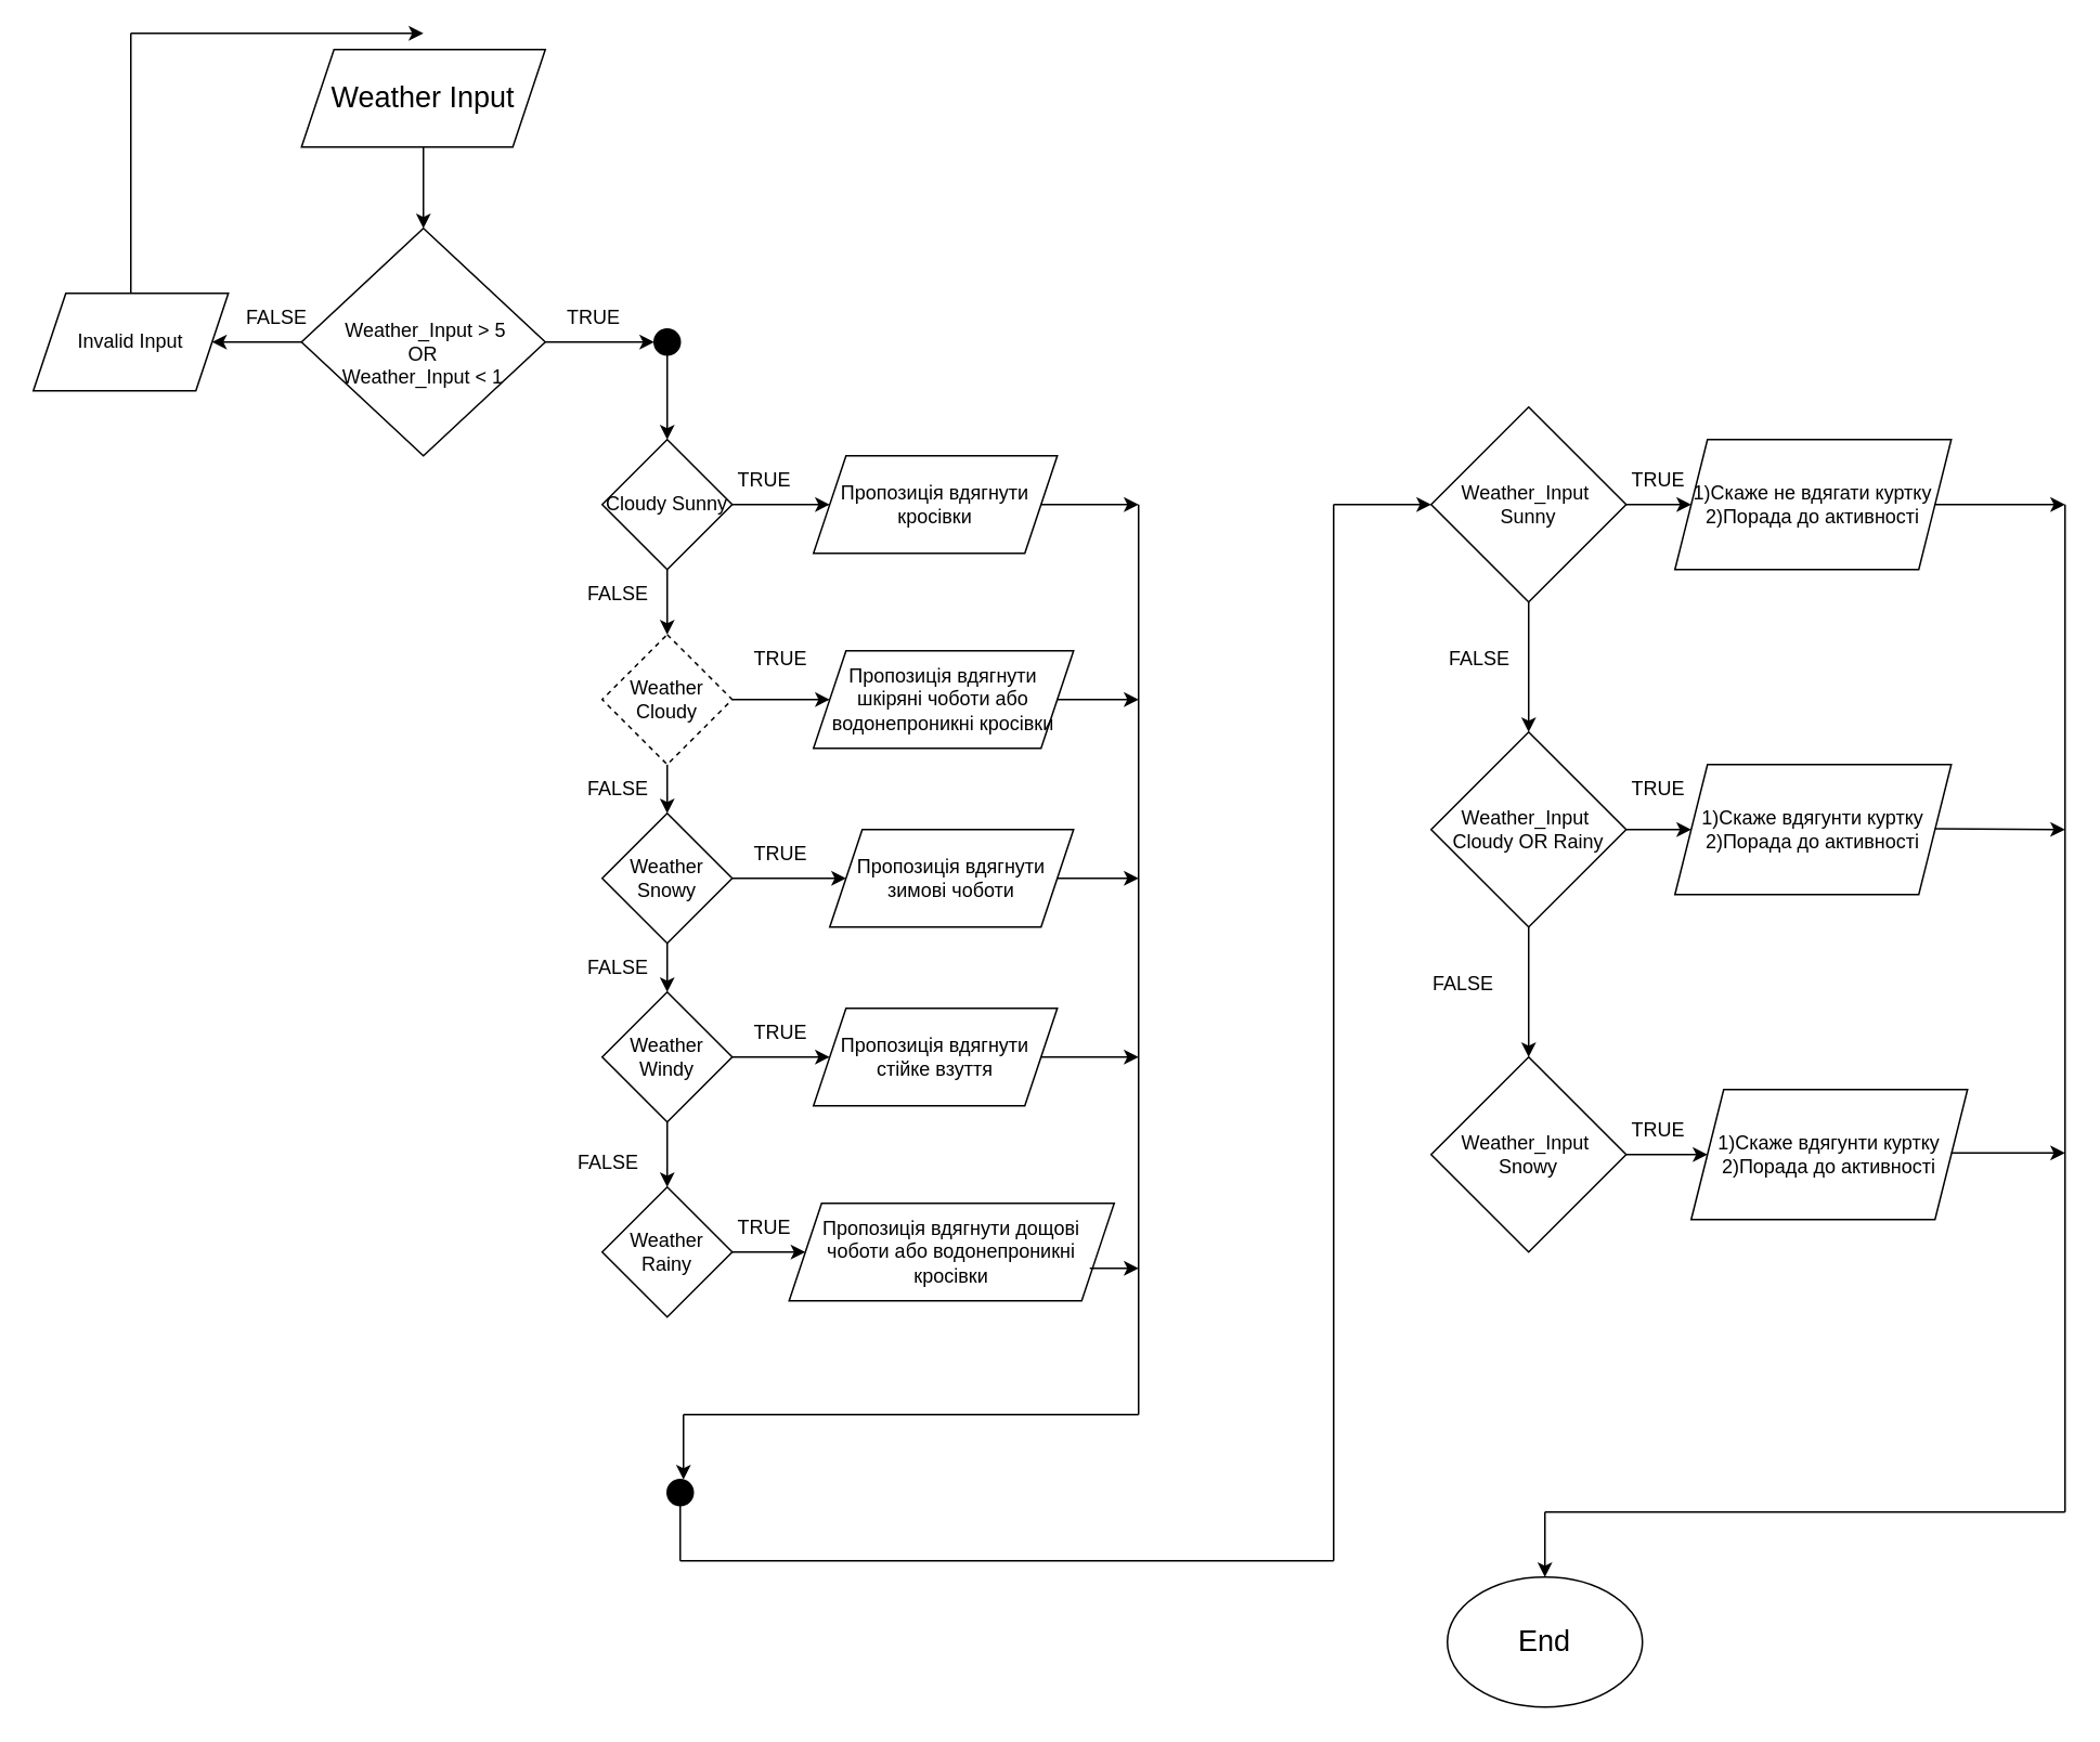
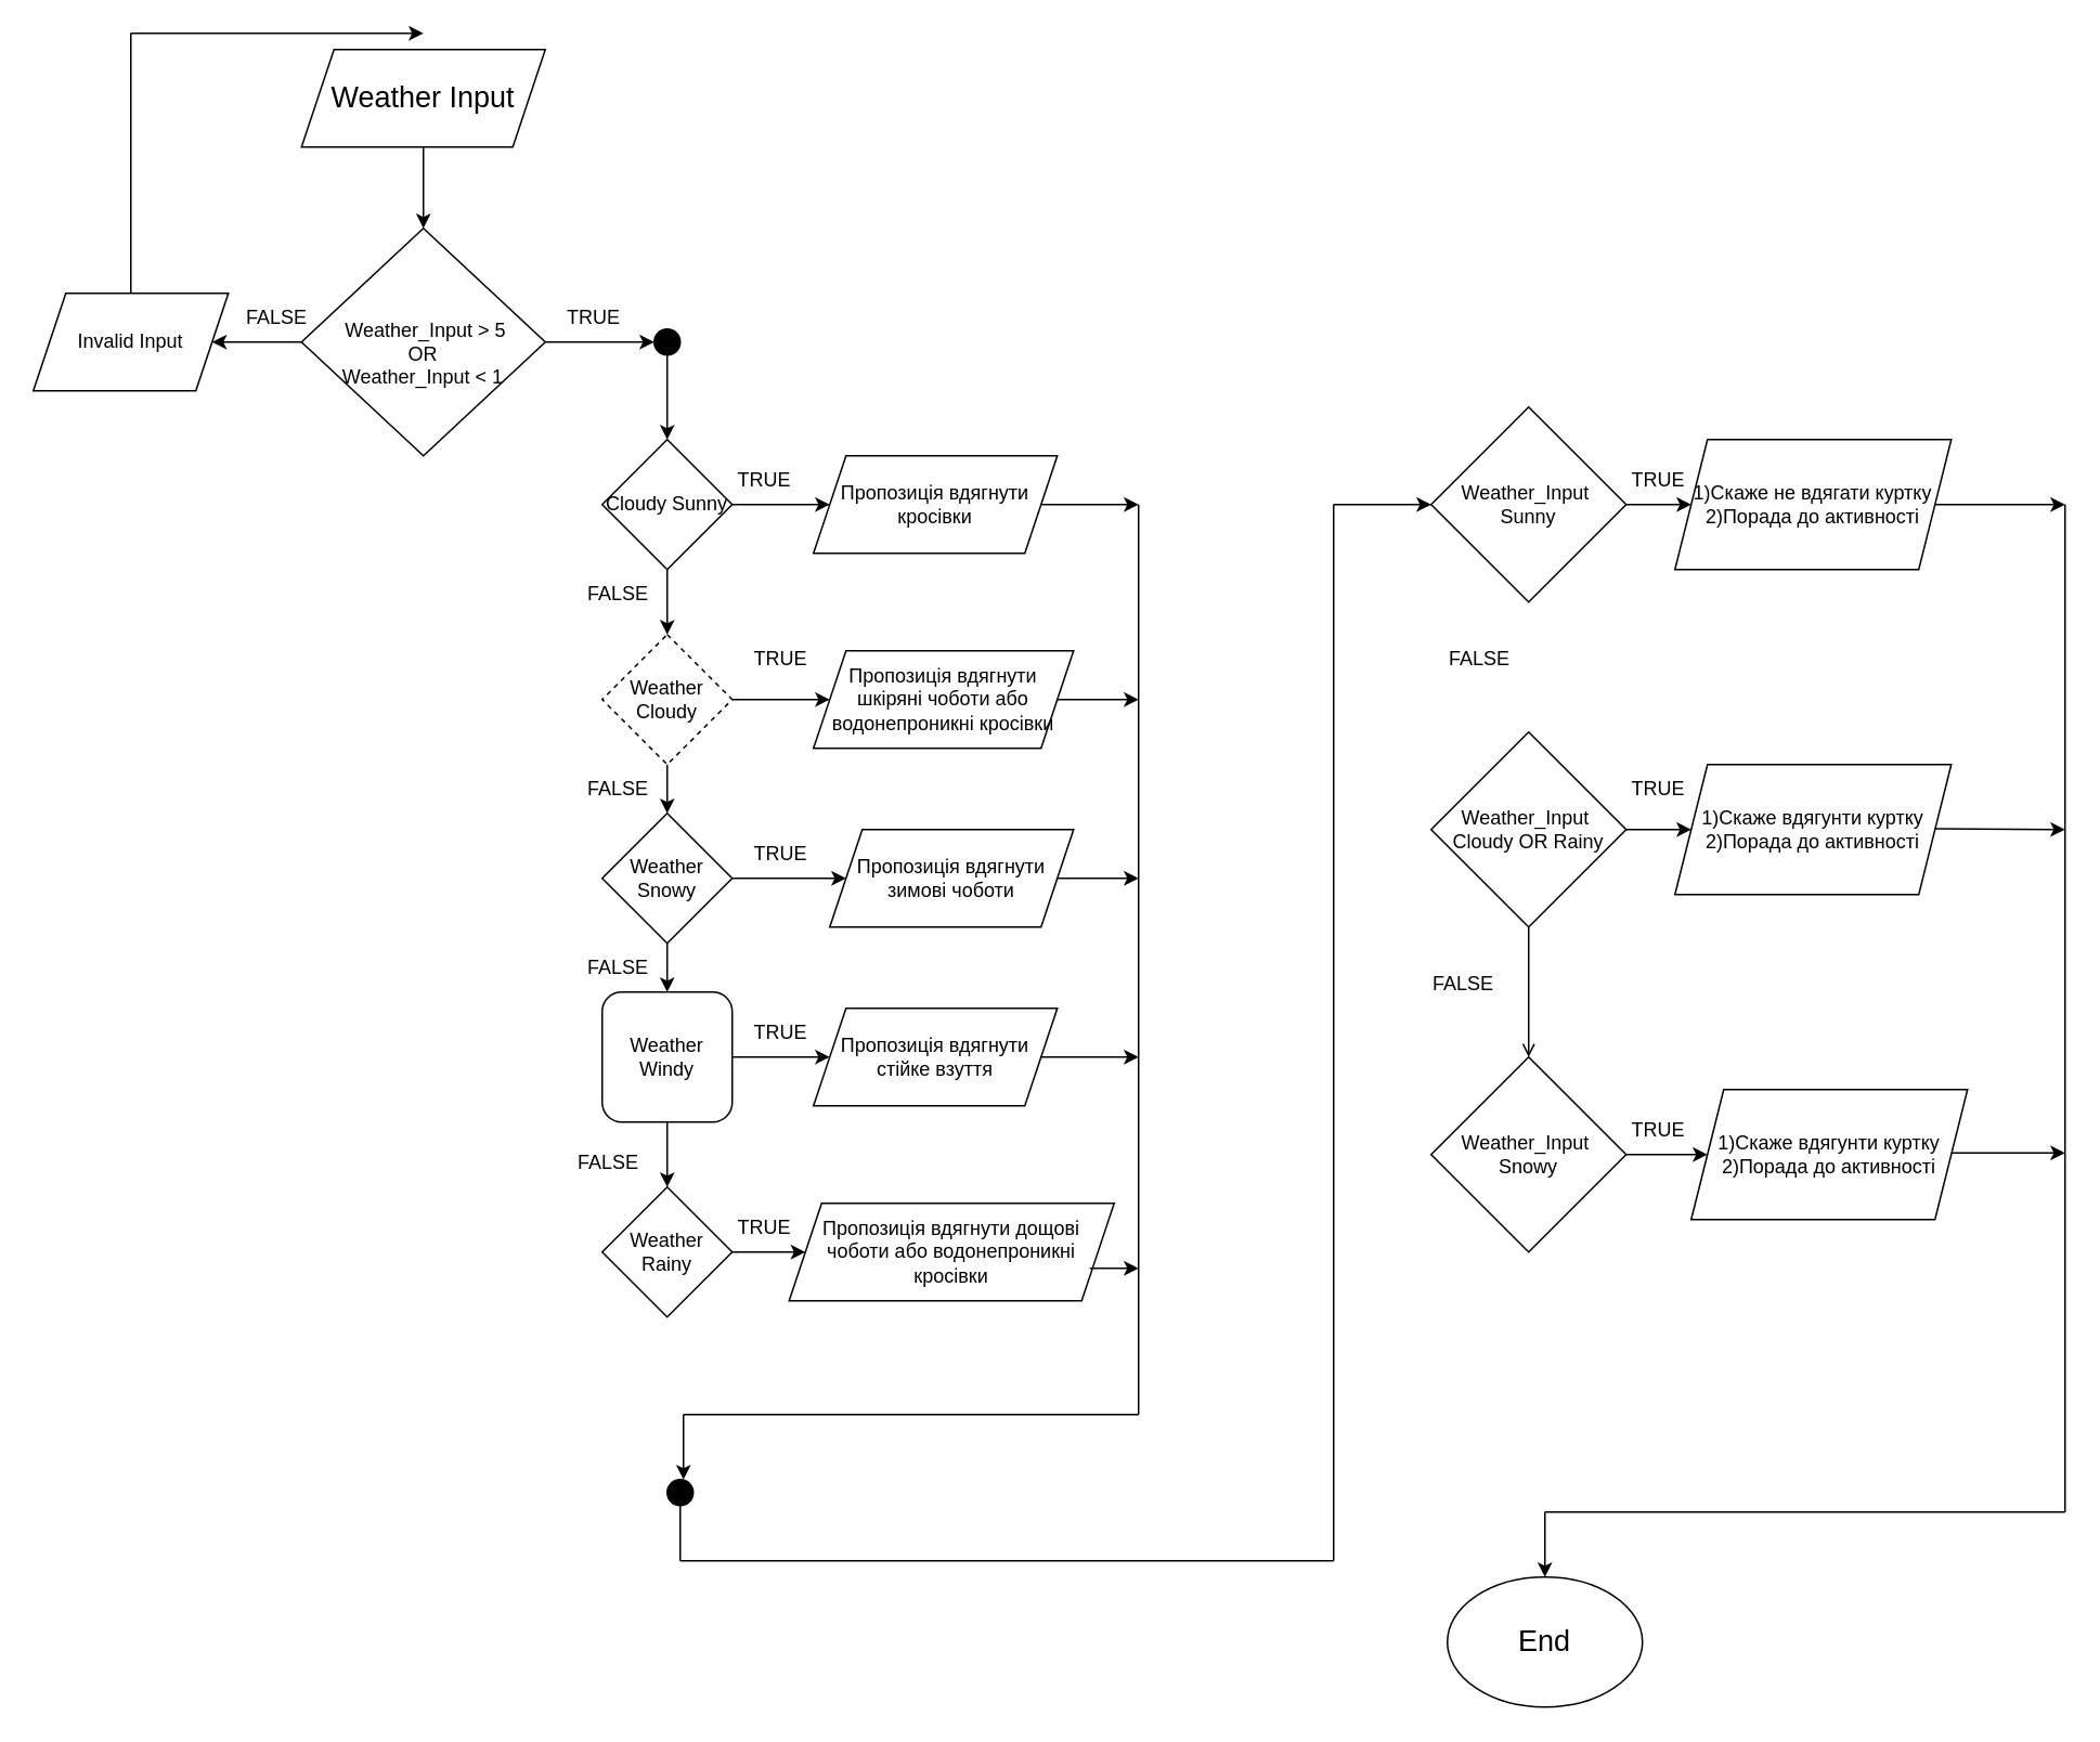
- <mxCell id="56" value="" style="edgeStyle=orthogonalEdgeStyle;rounded=0;orthogonalLoop=1;jettySize=auto;html=1;" edge="1" parent="1" source="57" target="62"><mxGeometry relative="1" as="geometry" /></mxCell>
- <mxCell id="61" value="" style="edgeStyle=orthogonalEdgeStyle;rounded=0;orthogonalLoop=1;jettySize=auto;html=1;" edge="1" parent="1" source="62" target="65"><mxGeometry relative="1" as="geometry" /></mxCell>
+ <mxCell id="61" value="" style="edgeStyle=orthogonalEdgeStyle;rounded=0;orthogonalLoop=1;jettySize=auto;html=1;endArrow=open;" edge="1" parent="1" source="62" target="65"><mxGeometry relative="1" as="geometry" /></mxCell>
- <mxCell id="33" value="Weather Windy" style="rhombus;whiteSpace=wrap;html=1;" vertex="1" parent="1"><mxGeometry x="370" y="610" width="80" height="80" as="geometry" /></mxCell>
+ <mxCell id="33" value="Weather Windy" style="whiteSpace=wrap;html=1;rounded=1;" vertex="1" parent="1"><mxGeometry x="370" y="610" width="80" height="80" as="geometry" /></mxCell>
